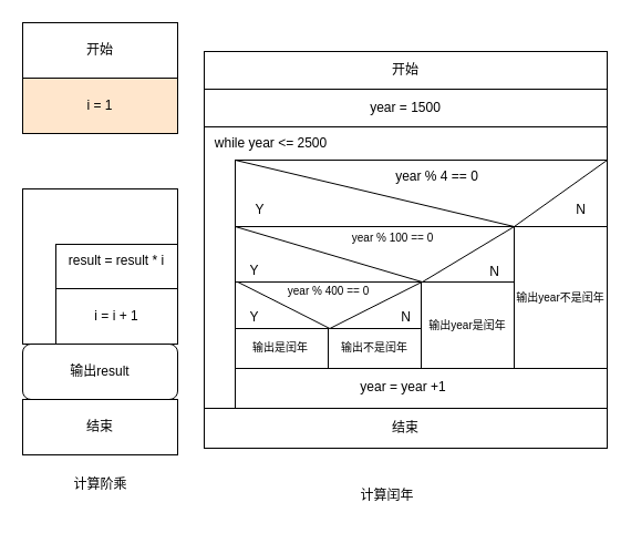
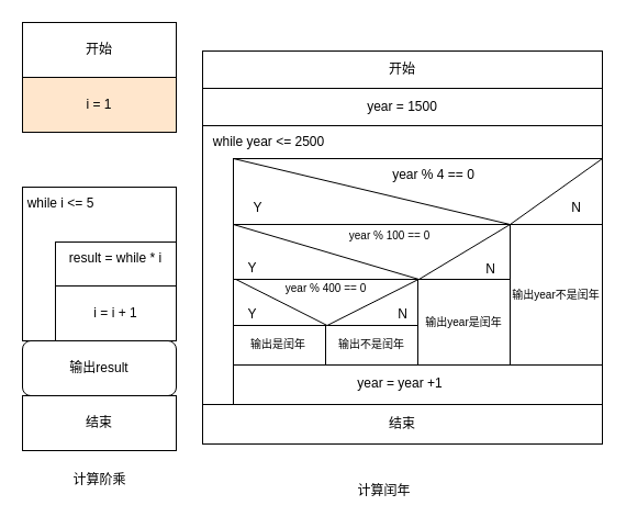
+ <mxCell id="4" value="while i &amp;lt;= 5" style="text;html=1;align=center;verticalAlign=middle;whiteSpace=wrap;rounded=0;" vertex="1" parent="2"><mxGeometry width="70" height="30" as="geometry" /></mxCell>
- <mxCell id="6" value="result = result * i" style="text;html=1;align=center;verticalAlign=middle;whiteSpace=wrap;rounded=0;" vertex="1" parent="2"><mxGeometry x="40" y="50" width="90" height="30" as="geometry" /></mxCell>
+ <mxCell id="6" value="result = while * i" style="text;html=1;align=center;verticalAlign=middle;whiteSpace=wrap;rounded=0;" vertex="1" parent="2"><mxGeometry x="40" y="50" width="90" height="30" as="geometry" /></mxCell>
